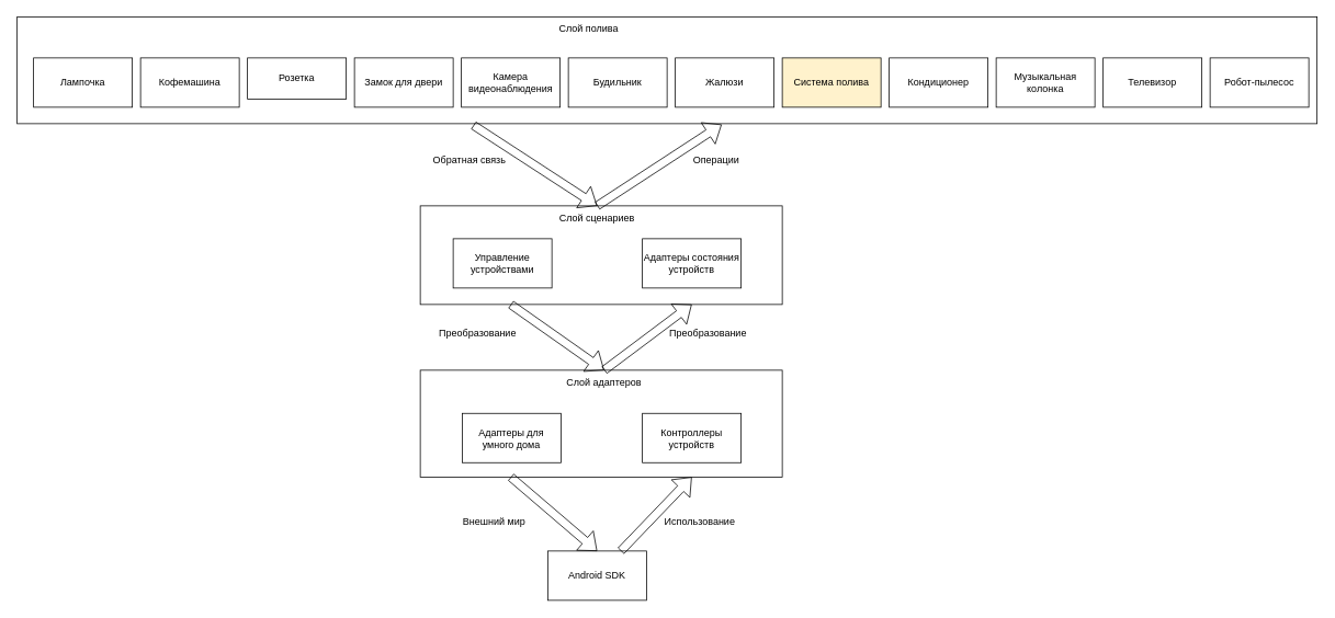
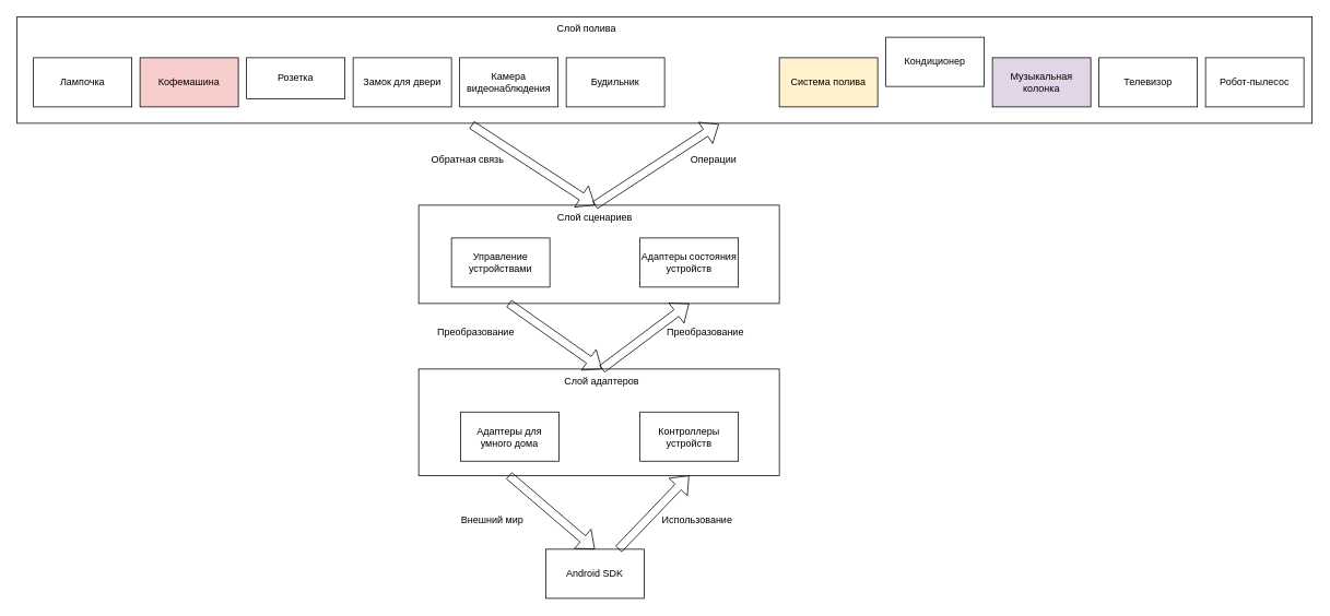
- <mxCell id="5" value="Кофемашина" style="rounded=0;whiteSpace=wrap;html=1;" vertex="1" parent="1"><mxGeometry x="170" y="70" width="120" height="60" as="geometry" /></mxCell>
+ <mxCell id="5" value="Кофемашина" style="rounded=0;whiteSpace=wrap;html=1;fillColor=#f8cecc;" vertex="1" parent="1"><mxGeometry x="170" y="70" width="120" height="60" as="geometry" /></mxCell>
- <mxCell id="10" value="Жалюзи" style="rounded=0;whiteSpace=wrap;html=1;" vertex="1" parent="1"><mxGeometry x="820" y="70" width="120" height="60" as="geometry" /></mxCell>
- <mxCell id="12" value="Кондиционер" style="rounded=0;whiteSpace=wrap;html=1;" vertex="1" parent="1"><mxGeometry x="1080" y="70" width="120" height="60" as="geometry" /></mxCell>
+ <mxCell id="12" value="Кондиционер" style="rounded=0;whiteSpace=wrap;html=1;" vertex="1" parent="1"><mxGeometry x="1080" y="45" width="120" height="60" as="geometry" /></mxCell>
- <mxCell id="13" value="Музыкальная колонка" style="rounded=0;whiteSpace=wrap;html=1;" vertex="1" parent="1"><mxGeometry x="1210" y="70" width="120" height="60" as="geometry" /></mxCell>
+ <mxCell id="13" value="Музыкальная колонка" style="rounded=0;whiteSpace=wrap;html=1;fillColor=#e1d5e7;" vertex="1" parent="1"><mxGeometry x="1210" y="70" width="120" height="60" as="geometry" /></mxCell>
